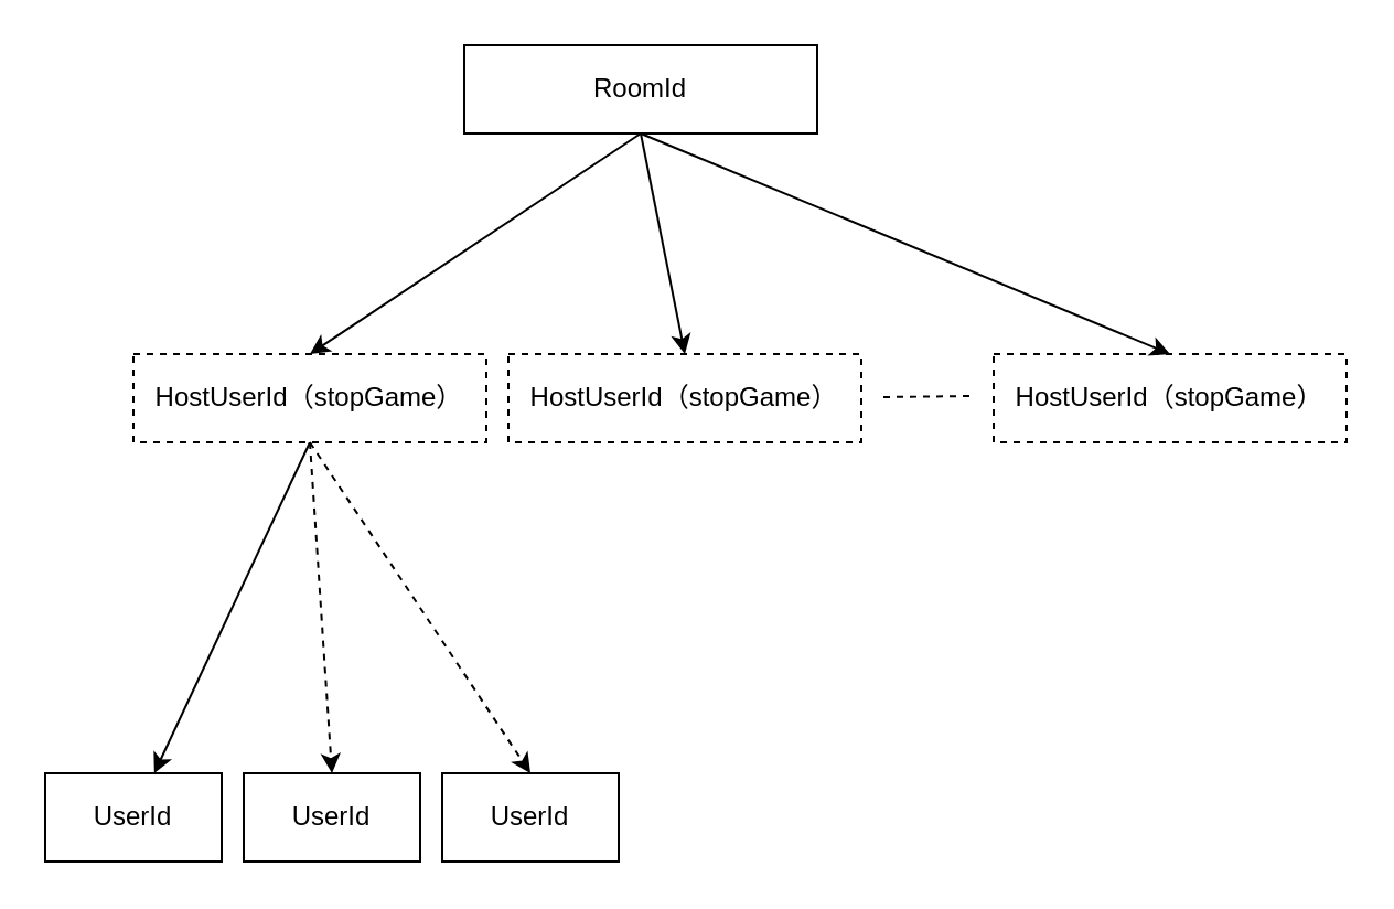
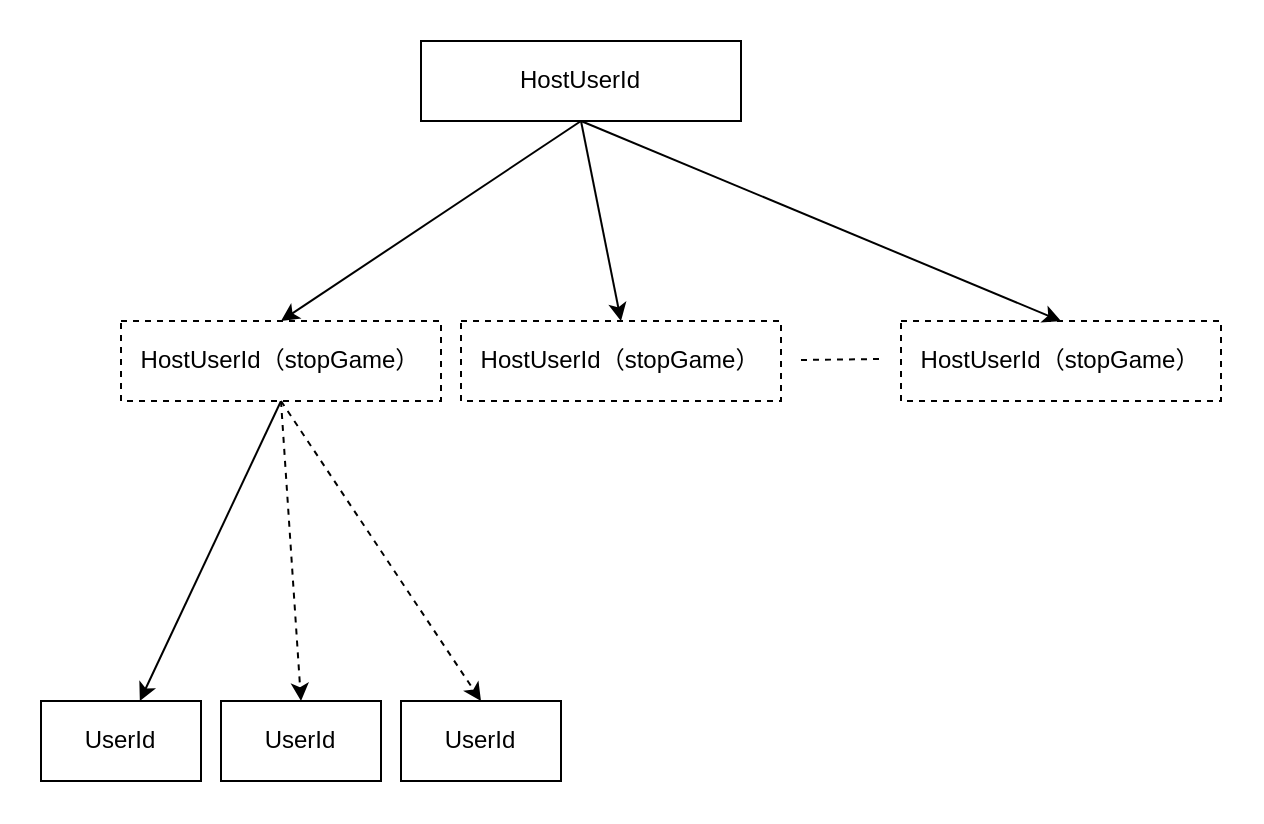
- <mxCell id="2" value="RoomId" style="rounded=0;whiteSpace=wrap;html=1;" vertex="1" parent="1"><mxGeometry x="210" y="20" width="160" height="40" as="geometry" /></mxCell>
+ <mxCell id="2" value="HostUserId" style="rounded=0;whiteSpace=wrap;html=1;" vertex="1" parent="1"><mxGeometry x="210" y="20" width="160" height="40" as="geometry" /></mxCell>
